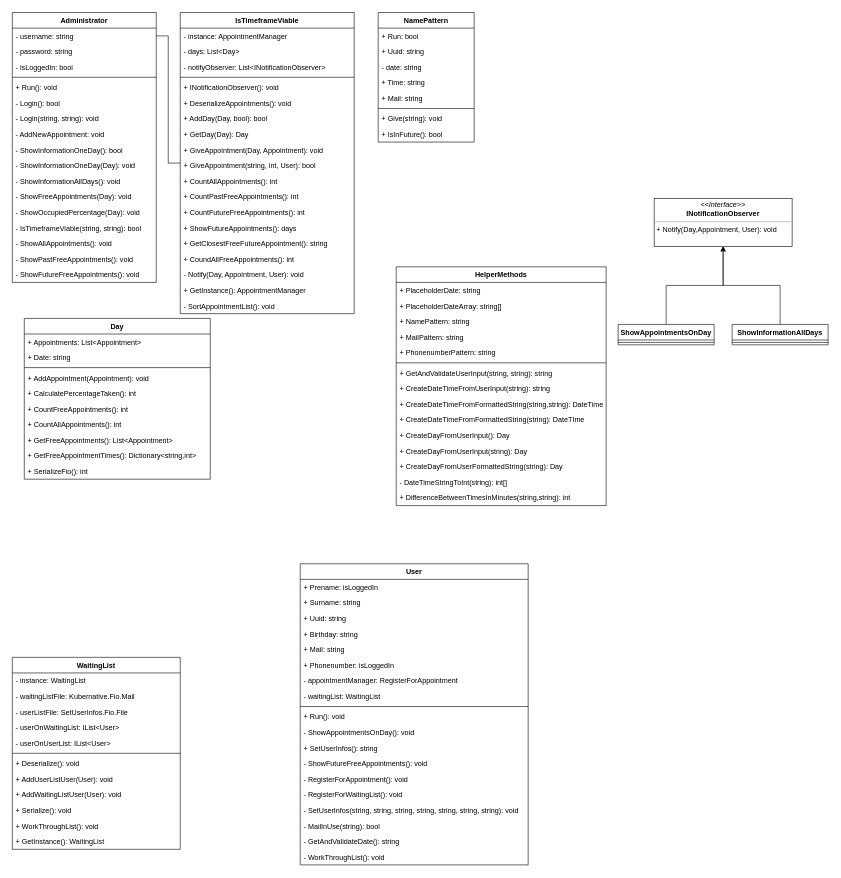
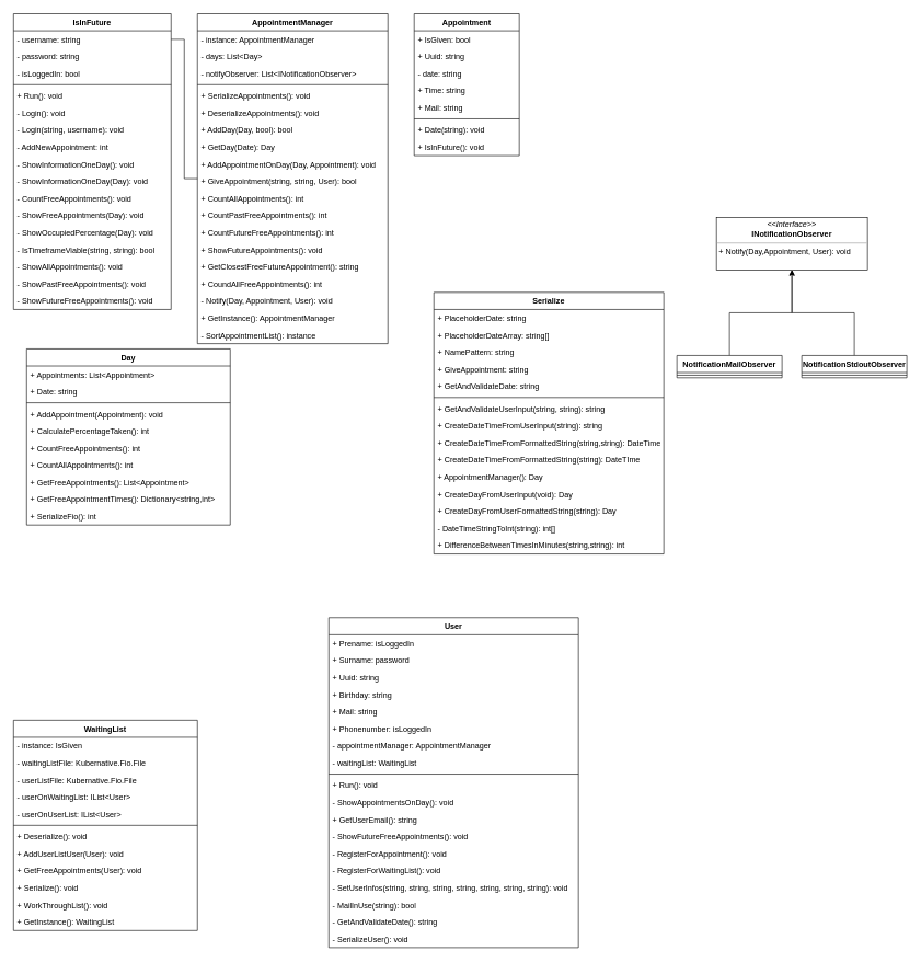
- <mxCell id="2" value="Administrator" style="swimlane;fontStyle=1;align=center;verticalAlign=top;childLayout=stackLayout;horizontal=1;startSize=26;horizontalStack=0;resizeParent=1;resizeParentMax=0;resizeLast=0;collapsible=1;marginBottom=0;" vertex="1" parent="1"><mxGeometry x="20" y="20" width="240" height="450" as="geometry" /></mxCell>
+ <mxCell id="2" value="IsInFuture" style="swimlane;fontStyle=1;align=center;verticalAlign=top;childLayout=stackLayout;horizontal=1;startSize=26;horizontalStack=0;resizeParent=1;resizeParentMax=0;resizeLast=0;collapsible=1;marginBottom=0;" vertex="1" parent="1"><mxGeometry x="20" y="20" width="240" height="450" as="geometry" /></mxCell>
- <mxCell id="21" value="IsTimeframeViable" style="swimlane;fontStyle=1;align=center;verticalAlign=top;childLayout=stackLayout;horizontal=1;startSize=26;horizontalStack=0;resizeParent=1;resizeParentMax=0;resizeLast=0;collapsible=1;marginBottom=0;" vertex="1" parent="1"><mxGeometry x="300" y="20" width="290" height="502" as="geometry" /></mxCell>
+ <mxCell id="21" value="AppointmentManager" style="swimlane;fontStyle=1;align=center;verticalAlign=top;childLayout=stackLayout;horizontal=1;startSize=26;horizontalStack=0;resizeParent=1;resizeParentMax=0;resizeLast=0;collapsible=1;marginBottom=0;" vertex="1" parent="1"><mxGeometry x="300" y="20" width="290" height="502" as="geometry" /></mxCell>
- <mxCell id="41" value="NamePattern" style="swimlane;fontStyle=1;align=center;verticalAlign=top;childLayout=stackLayout;horizontal=1;startSize=26;horizontalStack=0;resizeParent=1;resizeParentMax=0;resizeLast=0;collapsible=1;marginBottom=0;" vertex="1" parent="1"><mxGeometry x="630" y="20" width="160" height="216" as="geometry" /></mxCell>
+ <mxCell id="41" value="Appointment" style="swimlane;fontStyle=1;align=center;verticalAlign=top;childLayout=stackLayout;horizontal=1;startSize=26;horizontalStack=0;resizeParent=1;resizeParentMax=0;resizeLast=0;collapsible=1;marginBottom=0;" vertex="1" parent="1"><mxGeometry x="630" y="20" width="160" height="216" as="geometry" /></mxCell>
- <mxCell id="42" value="+ Run: bool" style="text;strokeColor=none;fillColor=none;align=left;verticalAlign=top;spacingLeft=4;spacingRight=4;overflow=hidden;rotatable=0;points=[[0,0.5],[1,0.5]];portConstraint=eastwest;" vertex="1" parent="41"><mxGeometry y="26" width="160" height="26" as="geometry" /></mxCell>
+ <mxCell id="42" value="+ IsGiven: bool" style="text;strokeColor=none;fillColor=none;align=left;verticalAlign=top;spacingLeft=4;spacingRight=4;overflow=hidden;rotatable=0;points=[[0,0.5],[1,0.5]];portConstraint=eastwest;" vertex="1" parent="41"><mxGeometry y="26" width="160" height="26" as="geometry" /></mxCell>
- <mxCell id="26" value="+ INotificationObserver(): void" style="text;strokeColor=none;fillColor=none;align=left;verticalAlign=top;spacingLeft=4;spacingRight=4;overflow=hidden;rotatable=0;points=[[0,0.5],[1,0.5]];portConstraint=eastwest;" vertex="1" parent="21"><mxGeometry y="112" width="290" height="26" as="geometry" /></mxCell>
+ <mxCell id="26" value="+ SerializeAppointments(): void" style="text;strokeColor=none;fillColor=none;align=left;verticalAlign=top;spacingLeft=4;spacingRight=4;overflow=hidden;rotatable=0;points=[[0,0.5],[1,0.5]];portConstraint=eastwest;" vertex="1" parent="21"><mxGeometry y="112" width="290" height="26" as="geometry" /></mxCell>
- <mxCell id="8" value="- Login(): bool" style="text;strokeColor=none;fillColor=none;align=left;verticalAlign=top;spacingLeft=4;spacingRight=4;overflow=hidden;rotatable=0;points=[[0,0.5],[1,0.5]];portConstraint=eastwest;" vertex="1" parent="2"><mxGeometry y="138" width="240" height="26" as="geometry" /></mxCell>
+ <mxCell id="8" value="- Login(): void" style="text;strokeColor=none;fillColor=none;align=left;verticalAlign=top;spacingLeft=4;spacingRight=4;overflow=hidden;rotatable=0;points=[[0,0.5],[1,0.5]];portConstraint=eastwest;" vertex="1" parent="2"><mxGeometry y="138" width="240" height="26" as="geometry" /></mxCell>
- <mxCell id="9" value="- Login(string, string): void" style="text;strokeColor=none;fillColor=none;align=left;verticalAlign=top;spacingLeft=4;spacingRight=4;overflow=hidden;rotatable=0;points=[[0,0.5],[1,0.5]];portConstraint=eastwest;" vertex="1" parent="2"><mxGeometry y="164" width="240" height="26" as="geometry" /></mxCell>
+ <mxCell id="9" value="- Login(string, username): void" style="text;strokeColor=none;fillColor=none;align=left;verticalAlign=top;spacingLeft=4;spacingRight=4;overflow=hidden;rotatable=0;points=[[0,0.5],[1,0.5]];portConstraint=eastwest;" vertex="1" parent="2"><mxGeometry y="164" width="240" height="26" as="geometry" /></mxCell>
- <mxCell id="48" value="+ Give(string): void" style="text;strokeColor=none;fillColor=none;align=left;verticalAlign=top;spacingLeft=4;spacingRight=4;overflow=hidden;rotatable=0;points=[[0,0.5],[1,0.5]];portConstraint=eastwest;" vertex="1" parent="41"><mxGeometry y="164" width="160" height="26" as="geometry" /></mxCell>
+ <mxCell id="48" value="+ Date(string): void" style="text;strokeColor=none;fillColor=none;align=left;verticalAlign=top;spacingLeft=4;spacingRight=4;overflow=hidden;rotatable=0;points=[[0,0.5],[1,0.5]];portConstraint=eastwest;" vertex="1" parent="41"><mxGeometry y="164" width="160" height="26" as="geometry" /></mxCell>
- <mxCell id="10" value="- AddNewAppointment: void" style="text;strokeColor=none;fillColor=none;align=left;verticalAlign=top;spacingLeft=4;spacingRight=4;overflow=hidden;rotatable=0;points=[[0,0.5],[1,0.5]];portConstraint=eastwest;" vertex="1" parent="2"><mxGeometry y="190" width="240" height="26" as="geometry" /></mxCell>
+ <mxCell id="10" value="- AddNewAppointment: int" style="text;strokeColor=none;fillColor=none;align=left;verticalAlign=top;spacingLeft=4;spacingRight=4;overflow=hidden;rotatable=0;points=[[0,0.5],[1,0.5]];portConstraint=eastwest;" vertex="1" parent="2"><mxGeometry y="190" width="240" height="26" as="geometry" /></mxCell>
- <mxCell id="29" value="+ GetDay(Day): Day" style="text;strokeColor=none;fillColor=none;align=left;verticalAlign=top;spacingLeft=4;spacingRight=4;overflow=hidden;rotatable=0;points=[[0,0.5],[1,0.5]];portConstraint=eastwest;" vertex="1" parent="21"><mxGeometry y="190" width="290" height="26" as="geometry" /></mxCell>
+ <mxCell id="29" value="+ GetDay(Date): Day" style="text;strokeColor=none;fillColor=none;align=left;verticalAlign=top;spacingLeft=4;spacingRight=4;overflow=hidden;rotatable=0;points=[[0,0.5],[1,0.5]];portConstraint=eastwest;" vertex="1" parent="21"><mxGeometry y="190" width="290" height="26" as="geometry" /></mxCell>
- <mxCell id="49" value="+ IsInFuture(): bool" style="text;strokeColor=none;fillColor=none;align=left;verticalAlign=top;spacingLeft=4;spacingRight=4;overflow=hidden;rotatable=0;points=[[0,0.5],[1,0.5]];portConstraint=eastwest;" vertex="1" parent="41"><mxGeometry y="190" width="160" height="26" as="geometry" /></mxCell>
+ <mxCell id="49" value="+ IsInFuture(): void" style="text;strokeColor=none;fillColor=none;align=left;verticalAlign=top;spacingLeft=4;spacingRight=4;overflow=hidden;rotatable=0;points=[[0,0.5],[1,0.5]];portConstraint=eastwest;" vertex="1" parent="41"><mxGeometry y="190" width="160" height="26" as="geometry" /></mxCell>
- <mxCell id="11" value="- ShowInformationOneDay(): bool" style="text;strokeColor=none;fillColor=none;align=left;verticalAlign=top;spacingLeft=4;spacingRight=4;overflow=hidden;rotatable=0;points=[[0,0.5],[1,0.5]];portConstraint=eastwest;" vertex="1" parent="2"><mxGeometry y="216" width="240" height="26" as="geometry" /></mxCell>
+ <mxCell id="11" value="- ShowInformationOneDay(): void" style="text;strokeColor=none;fillColor=none;align=left;verticalAlign=top;spacingLeft=4;spacingRight=4;overflow=hidden;rotatable=0;points=[[0,0.5],[1,0.5]];portConstraint=eastwest;" vertex="1" parent="2"><mxGeometry y="216" width="240" height="26" as="geometry" /></mxCell>
- <mxCell id="30" value="+ GiveAppointment(Day, Appointment): void" style="text;strokeColor=none;fillColor=none;align=left;verticalAlign=top;spacingLeft=4;spacingRight=4;overflow=hidden;rotatable=0;points=[[0,0.5],[1,0.5]];portConstraint=eastwest;" vertex="1" parent="21"><mxGeometry y="216" width="290" height="26" as="geometry" /></mxCell>
+ <mxCell id="30" value="+ AddAppointmentOnDay(Day, Appointment): void" style="text;strokeColor=none;fillColor=none;align=left;verticalAlign=top;spacingLeft=4;spacingRight=4;overflow=hidden;rotatable=0;points=[[0,0.5],[1,0.5]];portConstraint=eastwest;" vertex="1" parent="21"><mxGeometry y="216" width="290" height="26" as="geometry" /></mxCell>
- <mxCell id="31" value="+ GiveAppointment(string, int, User): bool" style="text;strokeColor=none;fillColor=none;align=left;verticalAlign=top;spacingLeft=4;spacingRight=4;overflow=hidden;rotatable=0;points=[[0,0.5],[1,0.5]];portConstraint=eastwest;" vertex="1" parent="21"><mxGeometry y="242" width="290" height="26" as="geometry" /></mxCell>
+ <mxCell id="31" value="+ GiveAppointment(string, string, User): bool" style="text;strokeColor=none;fillColor=none;align=left;verticalAlign=top;spacingLeft=4;spacingRight=4;overflow=hidden;rotatable=0;points=[[0,0.5],[1,0.5]];portConstraint=eastwest;" vertex="1" parent="21"><mxGeometry y="242" width="290" height="26" as="geometry" /></mxCell>
- <mxCell id="13" value="- ShowInformationAllDays(): void" style="text;strokeColor=none;fillColor=none;align=left;verticalAlign=top;spacingLeft=4;spacingRight=4;overflow=hidden;rotatable=0;points=[[0,0.5],[1,0.5]];portConstraint=eastwest;" vertex="1" parent="2"><mxGeometry y="268" width="240" height="26" as="geometry" /></mxCell>
+ <mxCell id="13" value="- CountFreeAppointments(): void" style="text;strokeColor=none;fillColor=none;align=left;verticalAlign=top;spacingLeft=4;spacingRight=4;overflow=hidden;rotatable=0;points=[[0,0.5],[1,0.5]];portConstraint=eastwest;" vertex="1" parent="2"><mxGeometry y="268" width="240" height="26" as="geometry" /></mxCell>
- <mxCell id="35" value="+ ShowFutureAppointments(): days" style="text;strokeColor=none;fillColor=none;align=left;verticalAlign=top;spacingLeft=4;spacingRight=4;overflow=hidden;rotatable=0;points=[[0,0.5],[1,0.5]];portConstraint=eastwest;" vertex="1" parent="21"><mxGeometry y="346" width="290" height="26" as="geometry" /></mxCell>
+ <mxCell id="35" value="+ ShowFutureAppointments(): void" style="text;strokeColor=none;fillColor=none;align=left;verticalAlign=top;spacingLeft=4;spacingRight=4;overflow=hidden;rotatable=0;points=[[0,0.5],[1,0.5]];portConstraint=eastwest;" vertex="1" parent="21"><mxGeometry y="346" width="290" height="26" as="geometry" /></mxCell>
- <mxCell id="61" value="HelperMethods" style="swimlane;fontStyle=1;align=center;verticalAlign=top;childLayout=stackLayout;horizontal=1;startSize=26;horizontalStack=0;resizeParent=1;resizeParentMax=0;resizeLast=0;collapsible=1;marginBottom=0;" vertex="1" parent="1"><mxGeometry x="660" y="444" width="350" height="398" as="geometry" /></mxCell>
+ <mxCell id="61" value="Serialize" style="swimlane;fontStyle=1;align=center;verticalAlign=top;childLayout=stackLayout;horizontal=1;startSize=26;horizontalStack=0;resizeParent=1;resizeParentMax=0;resizeLast=0;collapsible=1;marginBottom=0;" vertex="1" parent="1"><mxGeometry x="660" y="444" width="350" height="398" as="geometry" /></mxCell>
- <mxCell id="40" value="- SortAppointmentList(): void" style="text;strokeColor=none;fillColor=none;align=left;verticalAlign=top;spacingLeft=4;spacingRight=4;overflow=hidden;rotatable=0;points=[[0,0.5],[1,0.5]];portConstraint=eastwest;" vertex="1" parent="21"><mxGeometry y="476" width="290" height="26" as="geometry" /></mxCell>
+ <mxCell id="40" value="- SortAppointmentList(): instance" style="text;strokeColor=none;fillColor=none;align=left;verticalAlign=top;spacingLeft=4;spacingRight=4;overflow=hidden;rotatable=0;points=[[0,0.5],[1,0.5]];portConstraint=eastwest;" vertex="1" parent="21"><mxGeometry y="476" width="290" height="26" as="geometry" /></mxCell>
- <mxCell id="79" value="ShowAppointmentsOnDay" style="swimlane;fontStyle=1;align=center;verticalAlign=top;childLayout=stackLayout;horizontal=1;startSize=26;horizontalStack=0;resizeParent=1;resizeParentMax=0;resizeLast=0;collapsible=1;marginBottom=0;" vertex="1" parent="1"><mxGeometry x="1030" y="540" width="160" height="34" as="geometry" /></mxCell>
+ <mxCell id="79" value="NotificationMailObserver" style="swimlane;fontStyle=1;align=center;verticalAlign=top;childLayout=stackLayout;horizontal=1;startSize=26;horizontalStack=0;resizeParent=1;resizeParentMax=0;resizeLast=0;collapsible=1;marginBottom=0;" vertex="1" parent="1"><mxGeometry x="1030" y="540" width="160" height="34" as="geometry" /></mxCell>
- <mxCell id="82" value="ShowInformationAllDays" style="swimlane;fontStyle=1;align=center;verticalAlign=top;childLayout=stackLayout;horizontal=1;startSize=26;horizontalStack=0;resizeParent=1;resizeParentMax=0;resizeLast=0;collapsible=1;marginBottom=0;" vertex="1" parent="1"><mxGeometry x="1220" y="540" width="160" height="34" as="geometry" /></mxCell>
+ <mxCell id="82" value="NotificationStdoutObserver" style="swimlane;fontStyle=1;align=center;verticalAlign=top;childLayout=stackLayout;horizontal=1;startSize=26;horizontalStack=0;resizeParent=1;resizeParentMax=0;resizeLast=0;collapsible=1;marginBottom=0;" vertex="1" parent="1"><mxGeometry x="1220" y="540" width="160" height="34" as="geometry" /></mxCell>
- <mxCell id="65" value="+ MailPattern: string" style="text;strokeColor=none;fillColor=none;align=left;verticalAlign=top;spacingLeft=4;spacingRight=4;overflow=hidden;rotatable=0;points=[[0,0.5],[1,0.5]];portConstraint=eastwest;" vertex="1" parent="61"><mxGeometry y="104" width="350" height="26" as="geometry" /></mxCell>
+ <mxCell id="65" value="+ GiveAppointment: string" style="text;strokeColor=none;fillColor=none;align=left;verticalAlign=top;spacingLeft=4;spacingRight=4;overflow=hidden;rotatable=0;points=[[0,0.5],[1,0.5]];portConstraint=eastwest;" vertex="1" parent="61"><mxGeometry y="104" width="350" height="26" as="geometry" /></mxCell>
- <mxCell id="66" value="+ PhonenumberPattern: string" style="text;strokeColor=none;fillColor=none;align=left;verticalAlign=top;spacingLeft=4;spacingRight=4;overflow=hidden;rotatable=0;points=[[0,0.5],[1,0.5]];portConstraint=eastwest;" vertex="1" parent="61"><mxGeometry y="130" width="350" height="26" as="geometry" /></mxCell>
+ <mxCell id="66" value="+ GetAndValidateDate: string" style="text;strokeColor=none;fillColor=none;align=left;verticalAlign=top;spacingLeft=4;spacingRight=4;overflow=hidden;rotatable=0;points=[[0,0.5],[1,0.5]];portConstraint=eastwest;" vertex="1" parent="61"><mxGeometry y="130" width="350" height="26" as="geometry" /></mxCell>
- <mxCell id="72" value="+ CreateDayFromUserInput(): Day" style="text;strokeColor=none;fillColor=none;align=left;verticalAlign=top;spacingLeft=4;spacingRight=4;overflow=hidden;rotatable=0;points=[[0,0.5],[1,0.5]];portConstraint=eastwest;" vertex="1" parent="61"><mxGeometry y="268" width="350" height="26" as="geometry" /></mxCell>
+ <mxCell id="72" value="+ AppointmentManager(): Day" style="text;strokeColor=none;fillColor=none;align=left;verticalAlign=top;spacingLeft=4;spacingRight=4;overflow=hidden;rotatable=0;points=[[0,0.5],[1,0.5]];portConstraint=eastwest;" vertex="1" parent="61"><mxGeometry y="268" width="350" height="26" as="geometry" /></mxCell>
- <mxCell id="73" value="+ CreateDayFromUserInput(string): Day" style="text;strokeColor=none;fillColor=none;align=left;verticalAlign=top;spacingLeft=4;spacingRight=4;overflow=hidden;rotatable=0;points=[[0,0.5],[1,0.5]];portConstraint=eastwest;" vertex="1" parent="61"><mxGeometry y="294" width="350" height="26" as="geometry" /></mxCell>
+ <mxCell id="73" value="+ CreateDayFromUserInput(void): Day" style="text;strokeColor=none;fillColor=none;align=left;verticalAlign=top;spacingLeft=4;spacingRight=4;overflow=hidden;rotatable=0;points=[[0,0.5],[1,0.5]];portConstraint=eastwest;" vertex="1" parent="61"><mxGeometry y="294" width="350" height="26" as="geometry" /></mxCell>
- <mxCell id="86" value="+ Surname: string" style="text;strokeColor=none;fillColor=none;align=left;verticalAlign=top;spacingLeft=4;spacingRight=4;overflow=hidden;rotatable=0;points=[[0,0.5],[1,0.5]];portConstraint=eastwest;" vertex="1" parent="84"><mxGeometry y="52" width="380" height="26" as="geometry" /></mxCell>
+ <mxCell id="86" value="+ Surname: password" style="text;strokeColor=none;fillColor=none;align=left;verticalAlign=top;spacingLeft=4;spacingRight=4;overflow=hidden;rotatable=0;points=[[0,0.5],[1,0.5]];portConstraint=eastwest;" vertex="1" parent="84"><mxGeometry y="52" width="380" height="26" as="geometry" /></mxCell>
- <mxCell id="105" value="- instance: WaitingList" style="text;strokeColor=none;fillColor=none;align=left;verticalAlign=top;spacingLeft=4;spacingRight=4;overflow=hidden;rotatable=0;points=[[0,0.5],[1,0.5]];portConstraint=eastwest;" vertex="1" parent="104"><mxGeometry y="26" width="280" height="26" as="geometry" /></mxCell>
+ <mxCell id="105" value="- instance: IsGiven" style="text;strokeColor=none;fillColor=none;align=left;verticalAlign=top;spacingLeft=4;spacingRight=4;overflow=hidden;rotatable=0;points=[[0,0.5],[1,0.5]];portConstraint=eastwest;" vertex="1" parent="104"><mxGeometry y="26" width="280" height="26" as="geometry" /></mxCell>
- <mxCell id="91" value="- appointmentManager: RegisterForAppointment" style="text;strokeColor=none;fillColor=none;align=left;verticalAlign=top;spacingLeft=4;spacingRight=4;overflow=hidden;rotatable=0;points=[[0,0.5],[1,0.5]];portConstraint=eastwest;" vertex="1" parent="84"><mxGeometry y="182" width="380" height="26" as="geometry" /></mxCell>
+ <mxCell id="91" value="- appointmentManager: AppointmentManager" style="text;strokeColor=none;fillColor=none;align=left;verticalAlign=top;spacingLeft=4;spacingRight=4;overflow=hidden;rotatable=0;points=[[0,0.5],[1,0.5]];portConstraint=eastwest;" vertex="1" parent="84"><mxGeometry y="182" width="380" height="26" as="geometry" /></mxCell>
- <mxCell id="106" value="- waitingListFile: Kubernative.Fio.Mail" style="text;strokeColor=none;fillColor=none;align=left;verticalAlign=top;spacingLeft=4;spacingRight=4;overflow=hidden;rotatable=0;points=[[0,0.5],[1,0.5]];portConstraint=eastwest;" vertex="1" parent="104"><mxGeometry y="52" width="280" height="26" as="geometry" /></mxCell>
+ <mxCell id="106" value="- waitingListFile: Kubernative.Fio.File" style="text;strokeColor=none;fillColor=none;align=left;verticalAlign=top;spacingLeft=4;spacingRight=4;overflow=hidden;rotatable=0;points=[[0,0.5],[1,0.5]];portConstraint=eastwest;" vertex="1" parent="104"><mxGeometry y="52" width="280" height="26" as="geometry" /></mxCell>
- <mxCell id="107" value="- userListFile: SetUserInfos.Fio.File" style="text;strokeColor=none;fillColor=none;align=left;verticalAlign=top;spacingLeft=4;spacingRight=4;overflow=hidden;rotatable=0;points=[[0,0.5],[1,0.5]];portConstraint=eastwest;" vertex="1" parent="104"><mxGeometry y="78" width="280" height="26" as="geometry" /></mxCell>
+ <mxCell id="107" value="- userListFile: Kubernative.Fio.File" style="text;strokeColor=none;fillColor=none;align=left;verticalAlign=top;spacingLeft=4;spacingRight=4;overflow=hidden;rotatable=0;points=[[0,0.5],[1,0.5]];portConstraint=eastwest;" vertex="1" parent="104"><mxGeometry y="78" width="280" height="26" as="geometry" /></mxCell>
- <mxCell id="96" value="+ SetUserInfos(): string" style="text;strokeColor=none;fillColor=none;align=left;verticalAlign=top;spacingLeft=4;spacingRight=4;overflow=hidden;rotatable=0;points=[[0,0.5],[1,0.5]];portConstraint=eastwest;" vertex="1" parent="84"><mxGeometry y="294" width="380" height="26" as="geometry" /></mxCell>
+ <mxCell id="96" value="+ GetUserEmail(): string" style="text;strokeColor=none;fillColor=none;align=left;verticalAlign=top;spacingLeft=4;spacingRight=4;overflow=hidden;rotatable=0;points=[[0,0.5],[1,0.5]];portConstraint=eastwest;" vertex="1" parent="84"><mxGeometry y="294" width="380" height="26" as="geometry" /></mxCell>
- <mxCell id="113" value="+ AddWaitingListUser(User): void" style="text;strokeColor=none;fillColor=none;align=left;verticalAlign=top;spacingLeft=4;spacingRight=4;overflow=hidden;rotatable=0;points=[[0,0.5],[1,0.5]];portConstraint=eastwest;" vertex="1" parent="104"><mxGeometry y="216" width="280" height="26" as="geometry" /></mxCell>
+ <mxCell id="113" value="+ GetFreeAppointments(User): void" style="text;strokeColor=none;fillColor=none;align=left;verticalAlign=top;spacingLeft=4;spacingRight=4;overflow=hidden;rotatable=0;points=[[0,0.5],[1,0.5]];portConstraint=eastwest;" vertex="1" parent="104"><mxGeometry y="216" width="280" height="26" as="geometry" /></mxCell>
- <mxCell id="103" value="- WorkThroughList(): void" style="text;strokeColor=none;fillColor=none;align=left;verticalAlign=top;spacingLeft=4;spacingRight=4;overflow=hidden;rotatable=0;points=[[0,0.5],[1,0.5]];portConstraint=eastwest;" vertex="1" parent="84"><mxGeometry y="476" width="380" height="26" as="geometry" /></mxCell>
+ <mxCell id="103" value="- SerializeUser(): void" style="text;strokeColor=none;fillColor=none;align=left;verticalAlign=top;spacingLeft=4;spacingRight=4;overflow=hidden;rotatable=0;points=[[0,0.5],[1,0.5]];portConstraint=eastwest;" vertex="1" parent="84"><mxGeometry y="476" width="380" height="26" as="geometry" /></mxCell>
